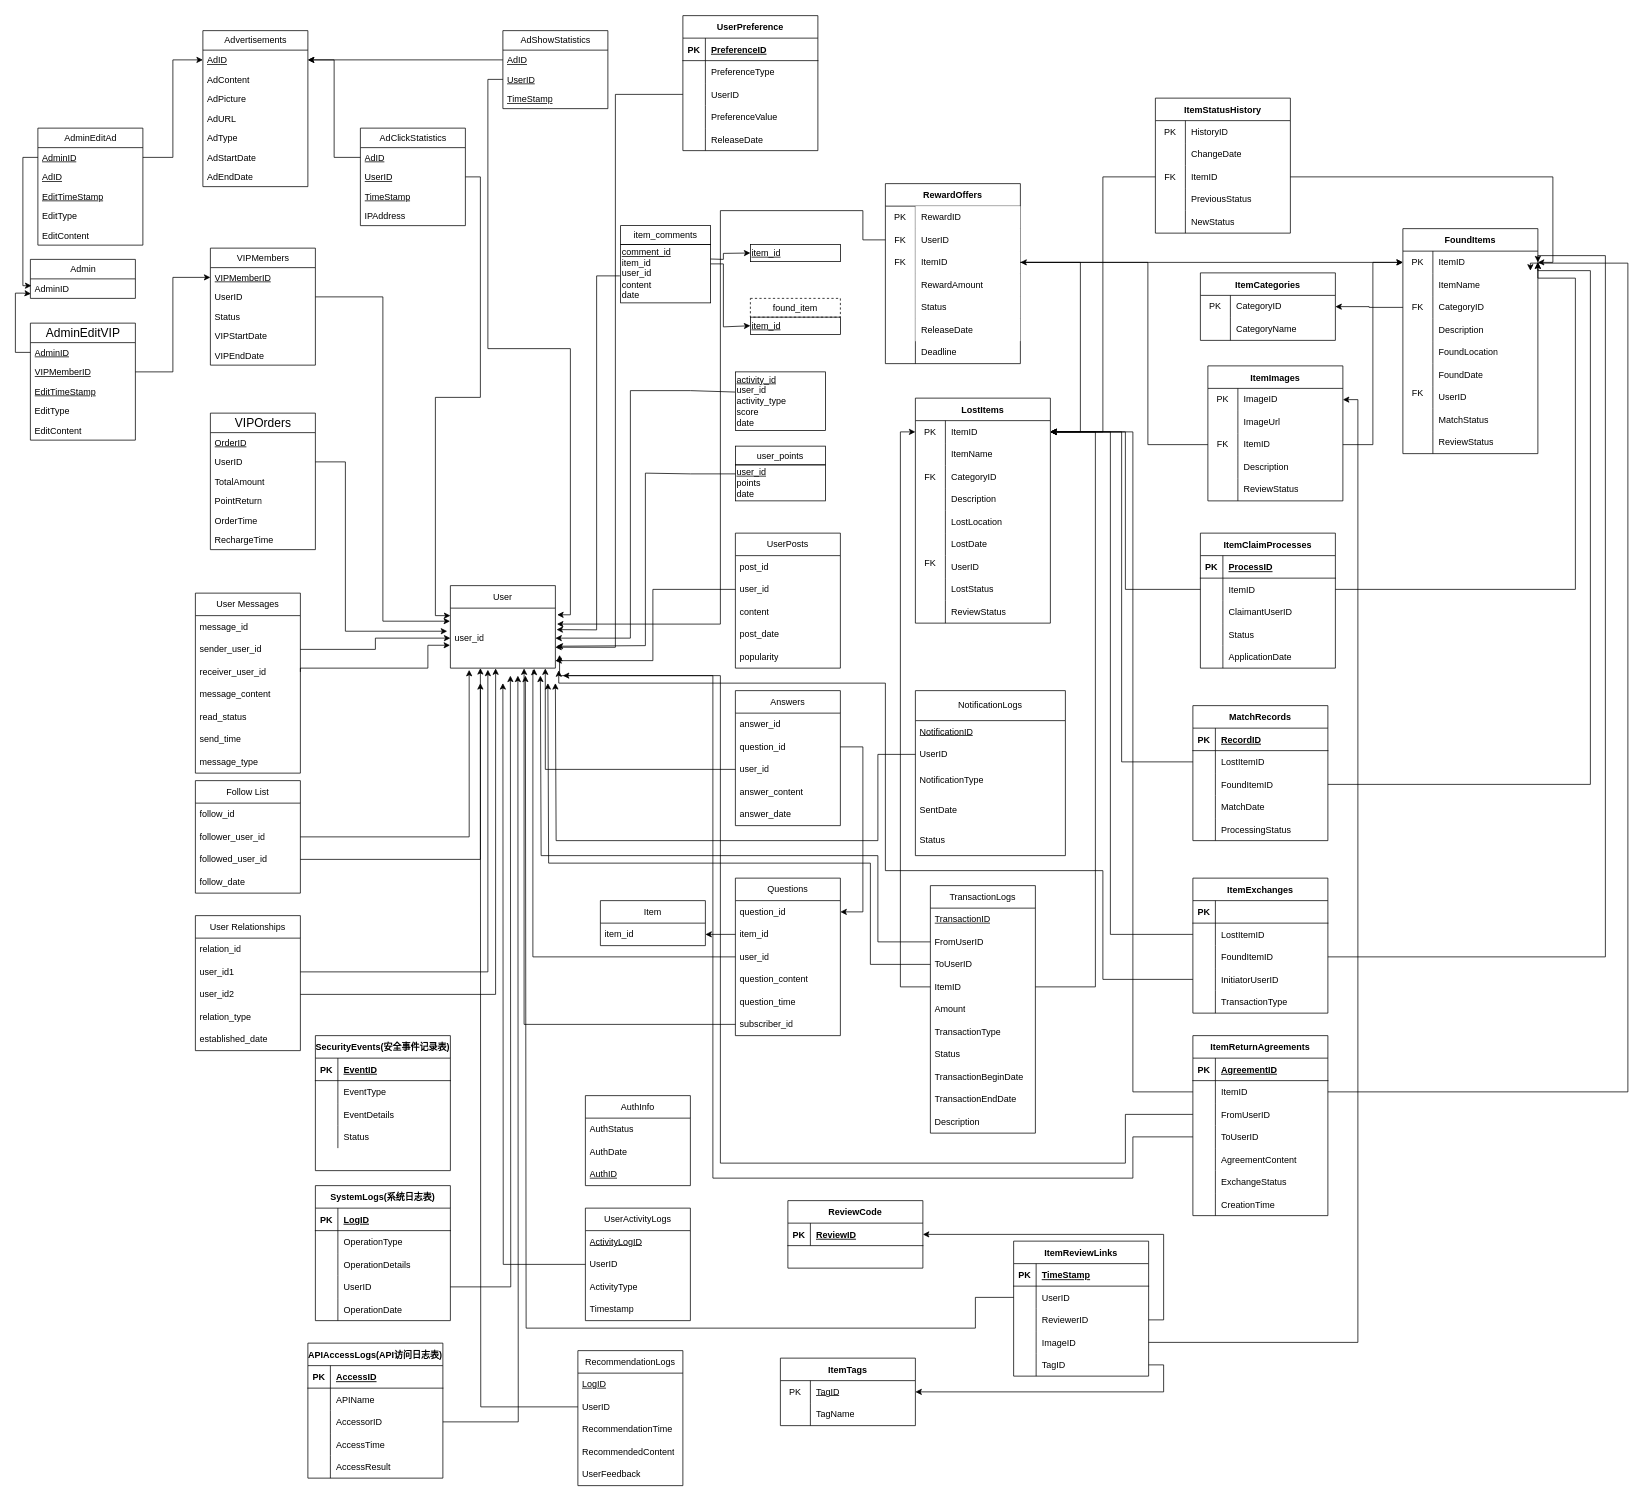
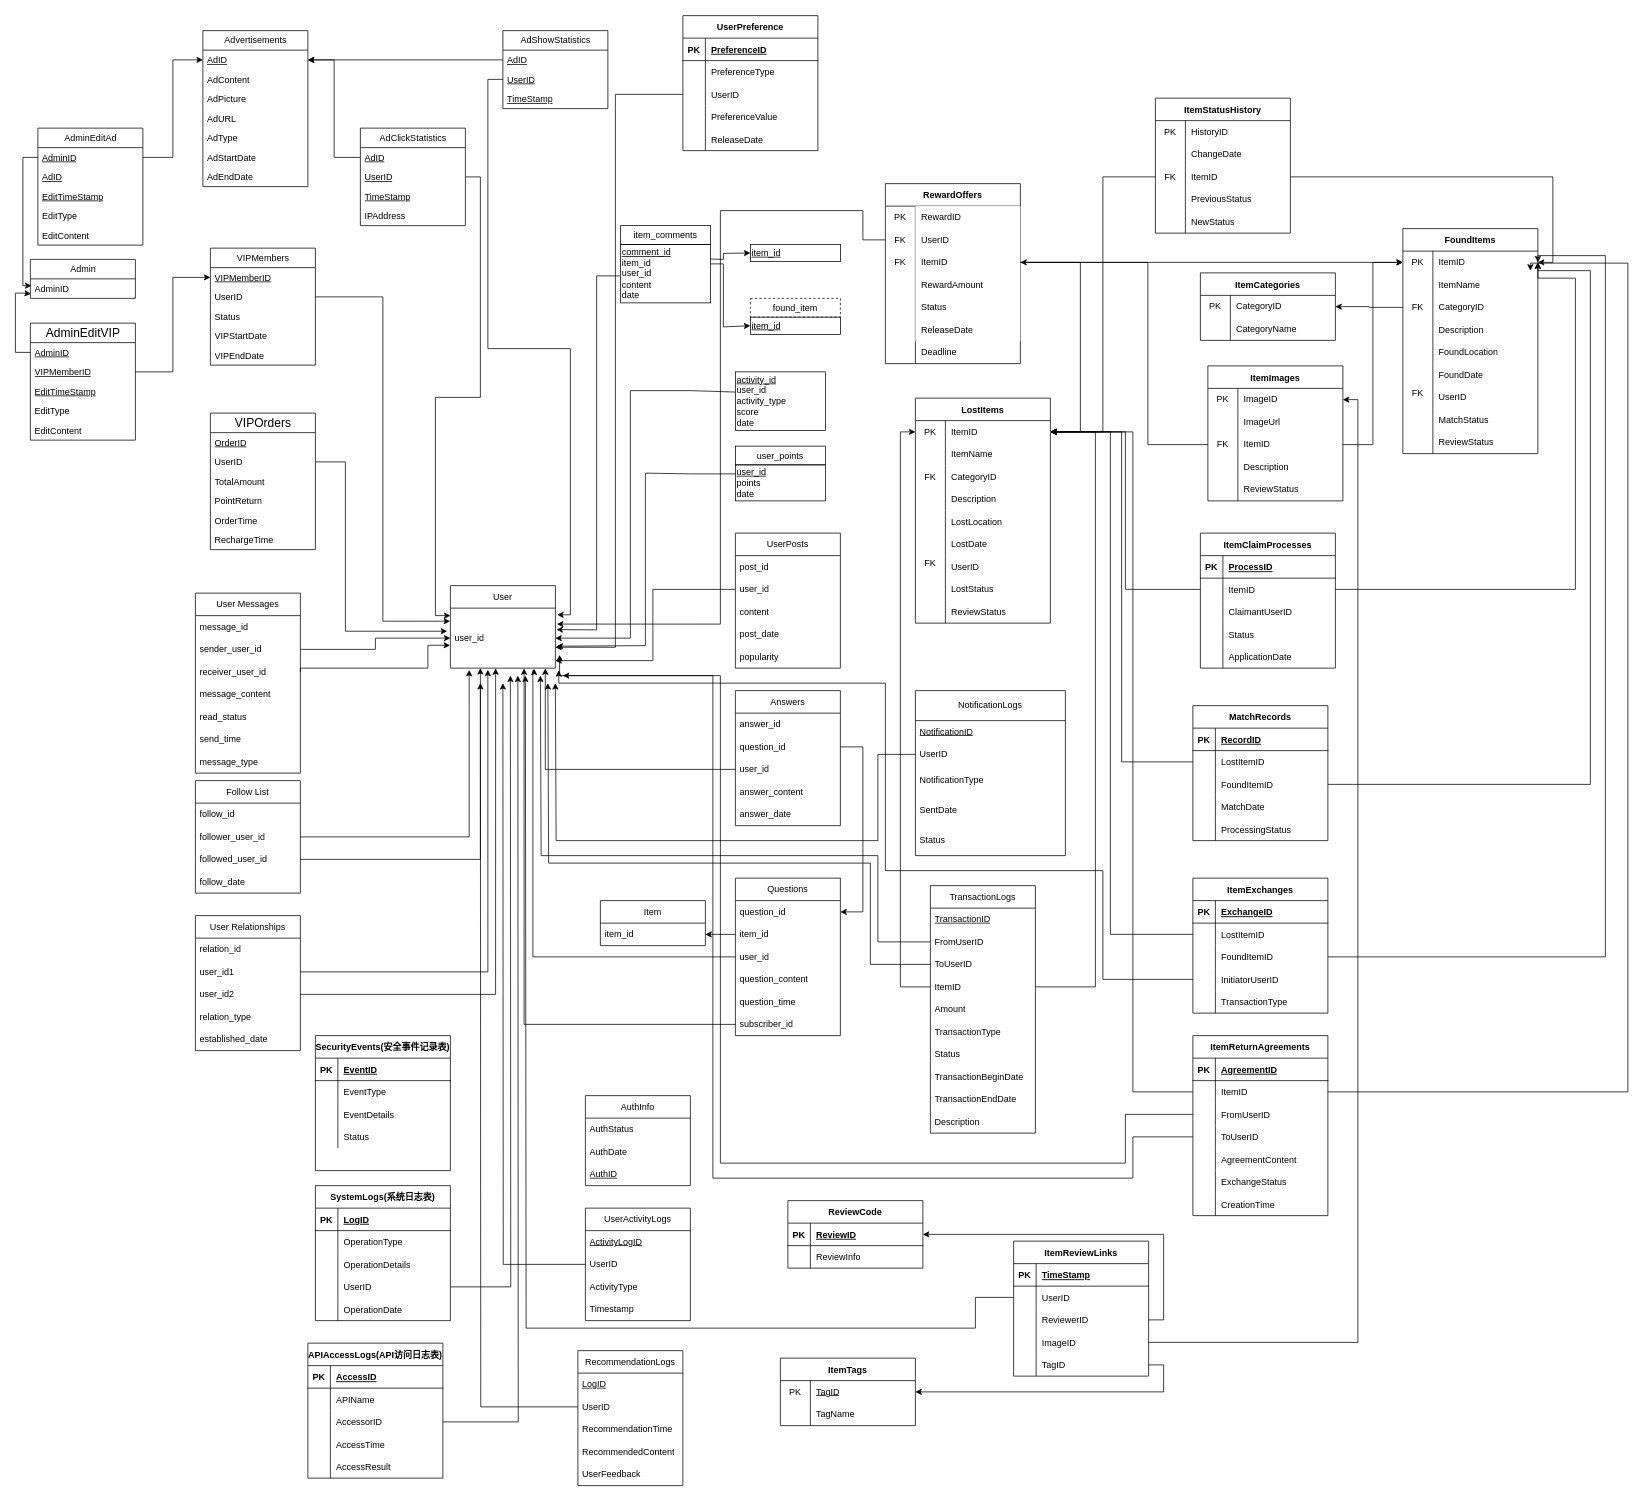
+ <mxCell id="382" value="ExchangeID" style="shape=partialRectangle;overflow=hidden;connectable=0;fillColor=none;top=0;left=0;bottom=0;right=0;align=left;spacingLeft=6;fontStyle=5;" vertex="1" parent="380"><mxGeometry x="30" width="150" height="30" as="geometry"><mxRectangle width="150" height="30" as="alternateBounds" /></mxGeometry></mxCell>
+ <mxCell id="446" value="ReviewInfo" style="shape=partialRectangle;overflow=hidden;connectable=0;fillColor=none;top=0;left=0;bottom=0;right=0;align=left;spacingLeft=6;" vertex="1" parent="444"><mxGeometry x="30" width="150" height="30" as="geometry"><mxRectangle width="150" height="30" as="alternateBounds" /></mxGeometry></mxCell>
